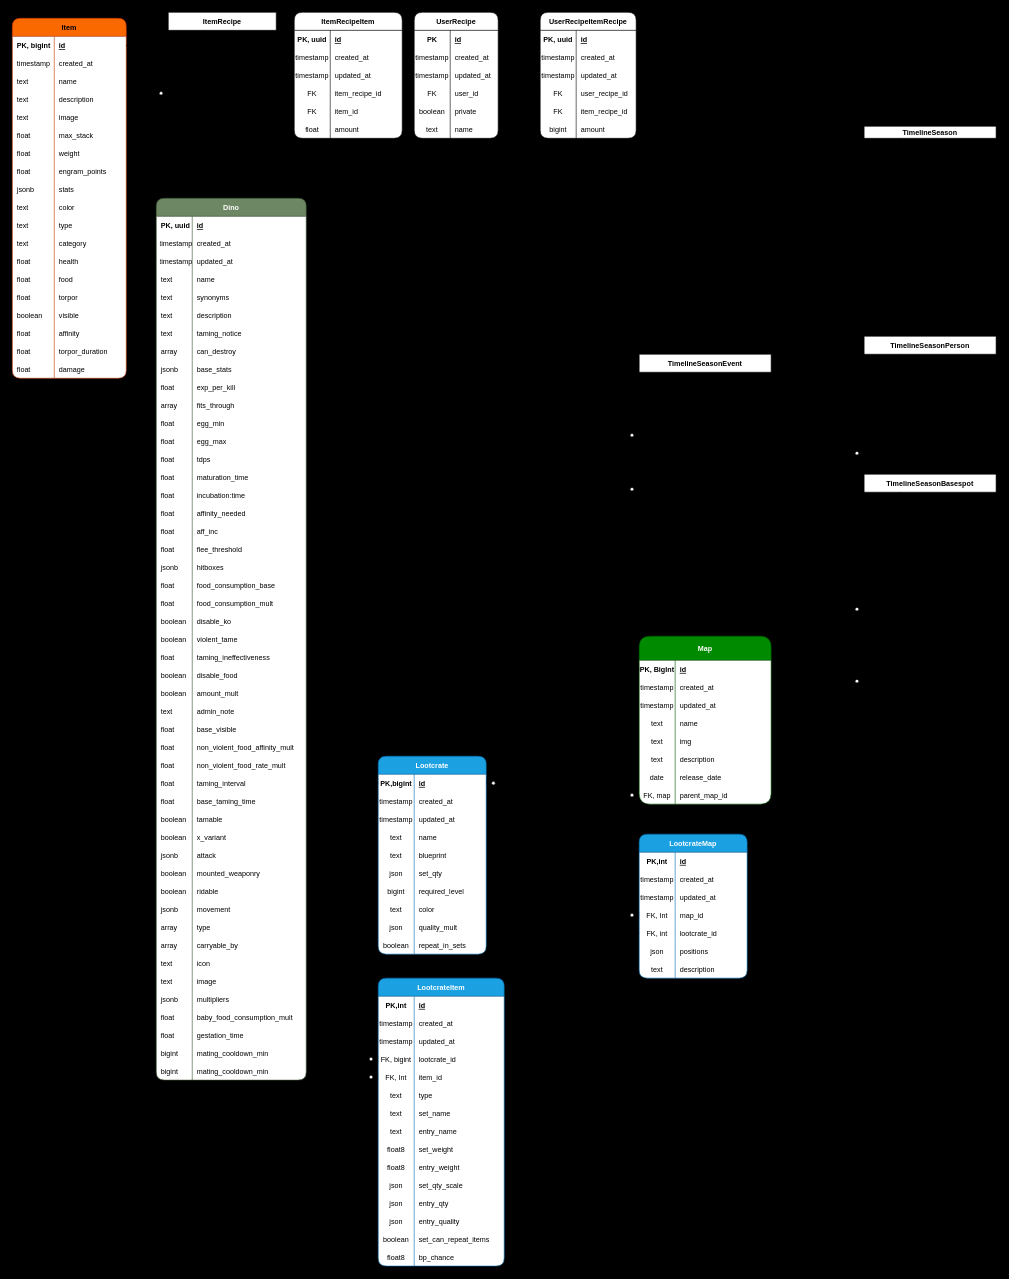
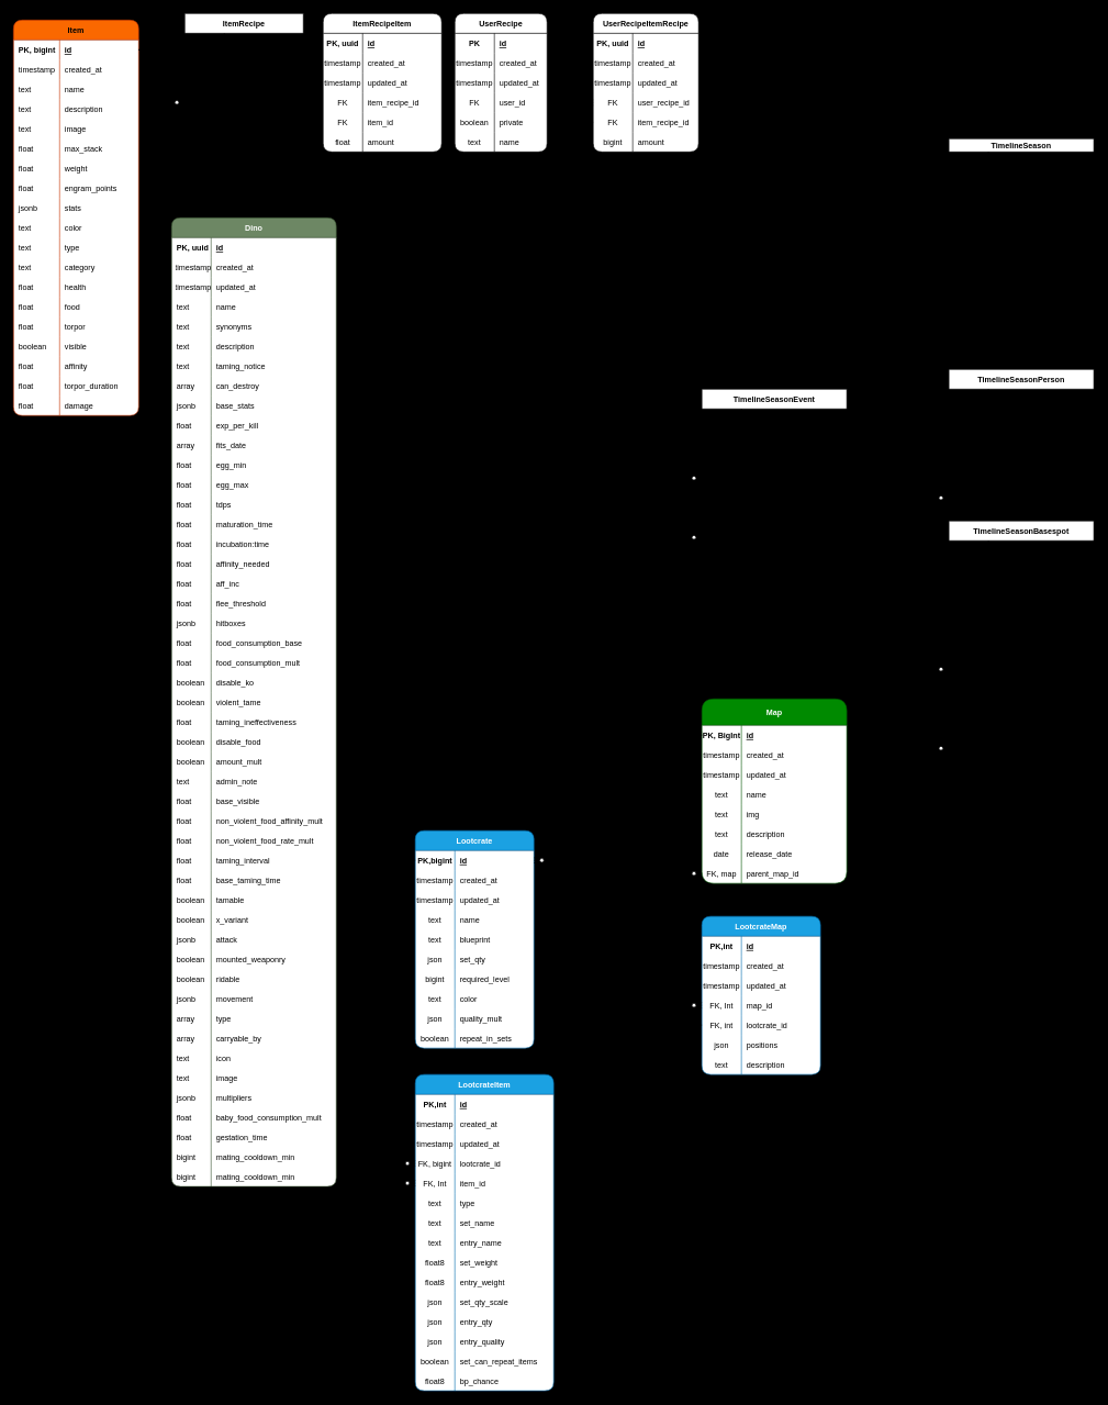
- <mxCell id="397" value="fits_through" style="shape=partialRectangle;connectable=0;fillColor=none;top=0;left=0;bottom=0;right=0;align=left;spacingLeft=6;overflow=hidden;" parent="395" vertex="1"><mxGeometry x="60" width="190" height="30" as="geometry"><mxRectangle width="190" height="30" as="alternateBounds" /></mxGeometry></mxCell>
+ <mxCell id="397" value="fits_date" style="shape=partialRectangle;connectable=0;fillColor=none;top=0;left=0;bottom=0;right=0;align=left;spacingLeft=6;overflow=hidden;" parent="395" vertex="1"><mxGeometry x="60" width="190" height="30" as="geometry"><mxRectangle width="190" height="30" as="alternateBounds" /></mxGeometry></mxCell>
